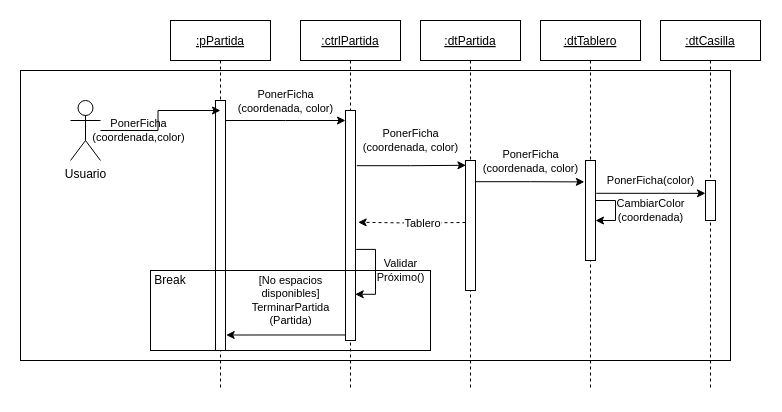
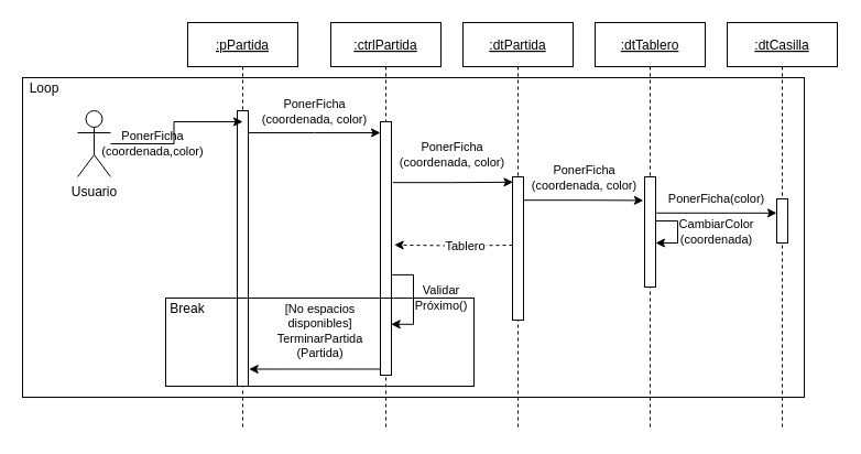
+ <mxCell id="3" value="Loop" style="text;html=1;strokeColor=none;fillColor=none;align=center;verticalAlign=middle;whiteSpace=wrap;rounded=0;" vertex="1" parent="1"><mxGeometry x="20" y="70" width="40" height="20" as="geometry" /></mxCell>
